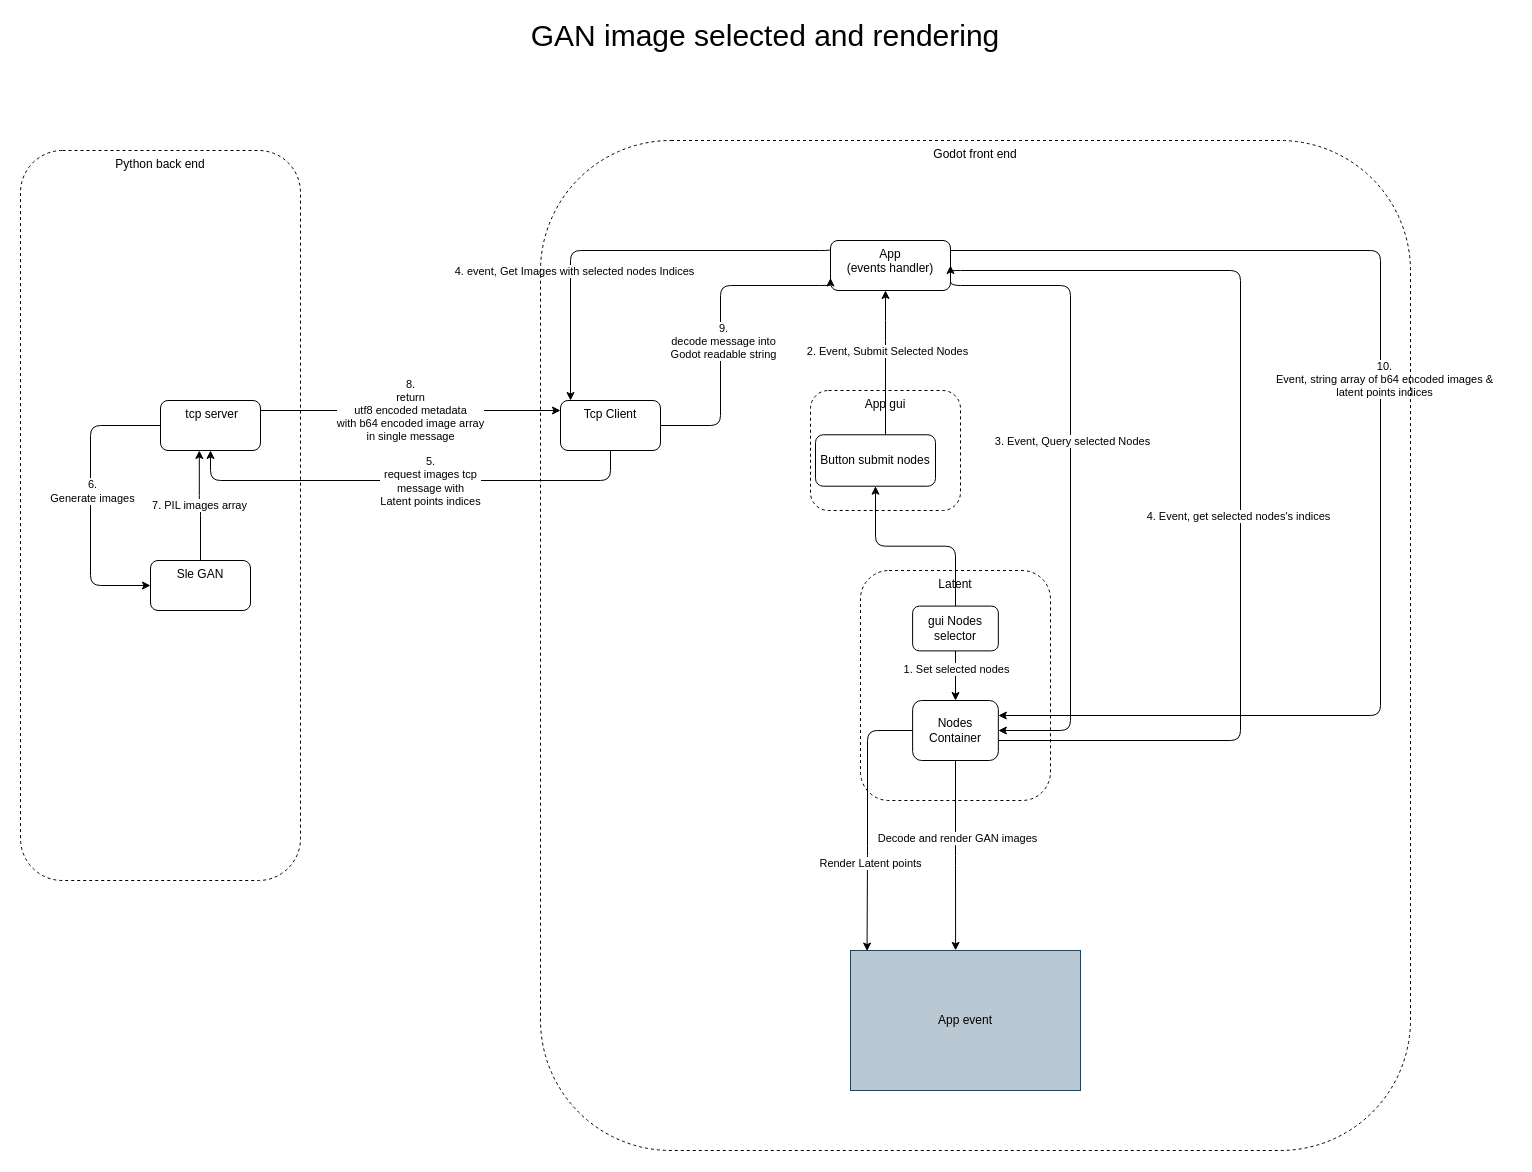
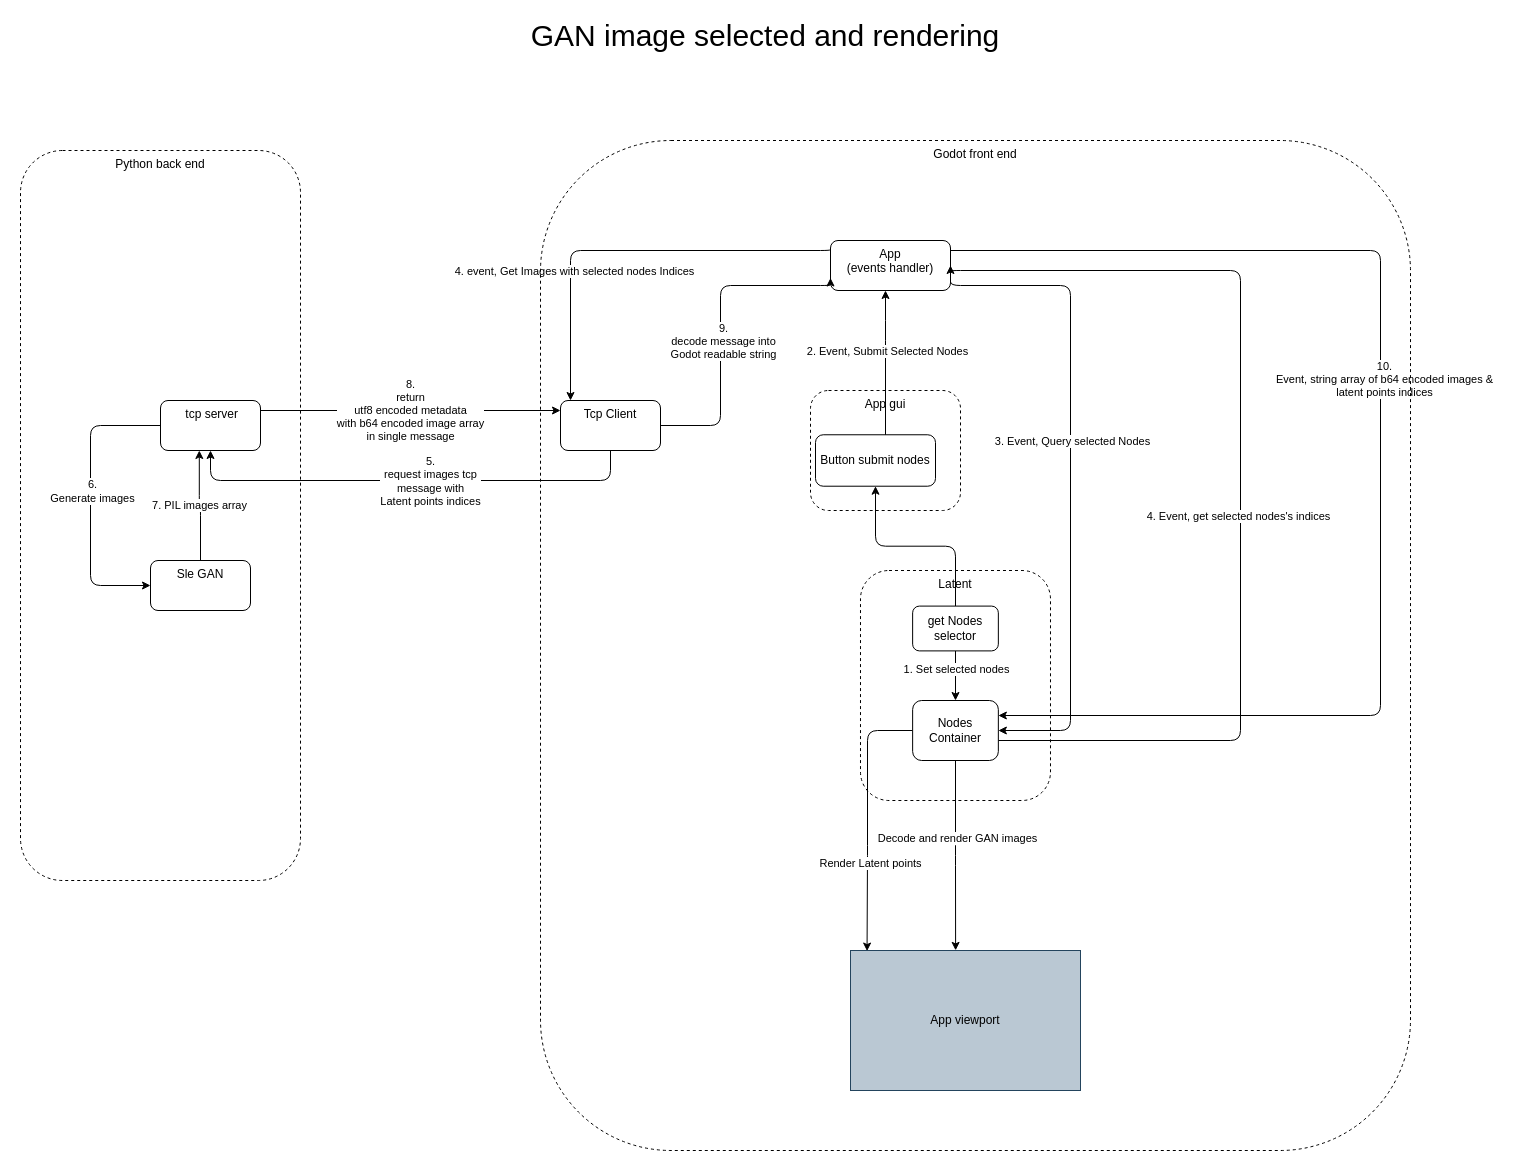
- <mxCell id="31" value="gui Nodes selector" style="rounded=1;whiteSpace=wrap;html=1;" vertex="1" parent="1"><mxGeometry x="912.143" y="605.6" width="85.714" height="44.8" as="geometry" /></mxCell>
+ <mxCell id="31" value="get Nodes selector" style="rounded=1;whiteSpace=wrap;html=1;" vertex="1" parent="1"><mxGeometry x="912.143" y="605.6" width="85.714" height="44.8" as="geometry" /></mxCell>
- <mxCell id="40" value="App event" style="rounded=0;whiteSpace=wrap;html=1;fillColor=#bac8d3;strokeColor=#23445d;" vertex="1" parent="1"><mxGeometry x="850" y="950" width="230" height="140" as="geometry" /></mxCell>
+ <mxCell id="40" value="App viewport" style="rounded=0;whiteSpace=wrap;html=1;fillColor=#bac8d3;strokeColor=#23445d;" vertex="1" parent="1"><mxGeometry x="850" y="950" width="230" height="140" as="geometry" /></mxCell>
